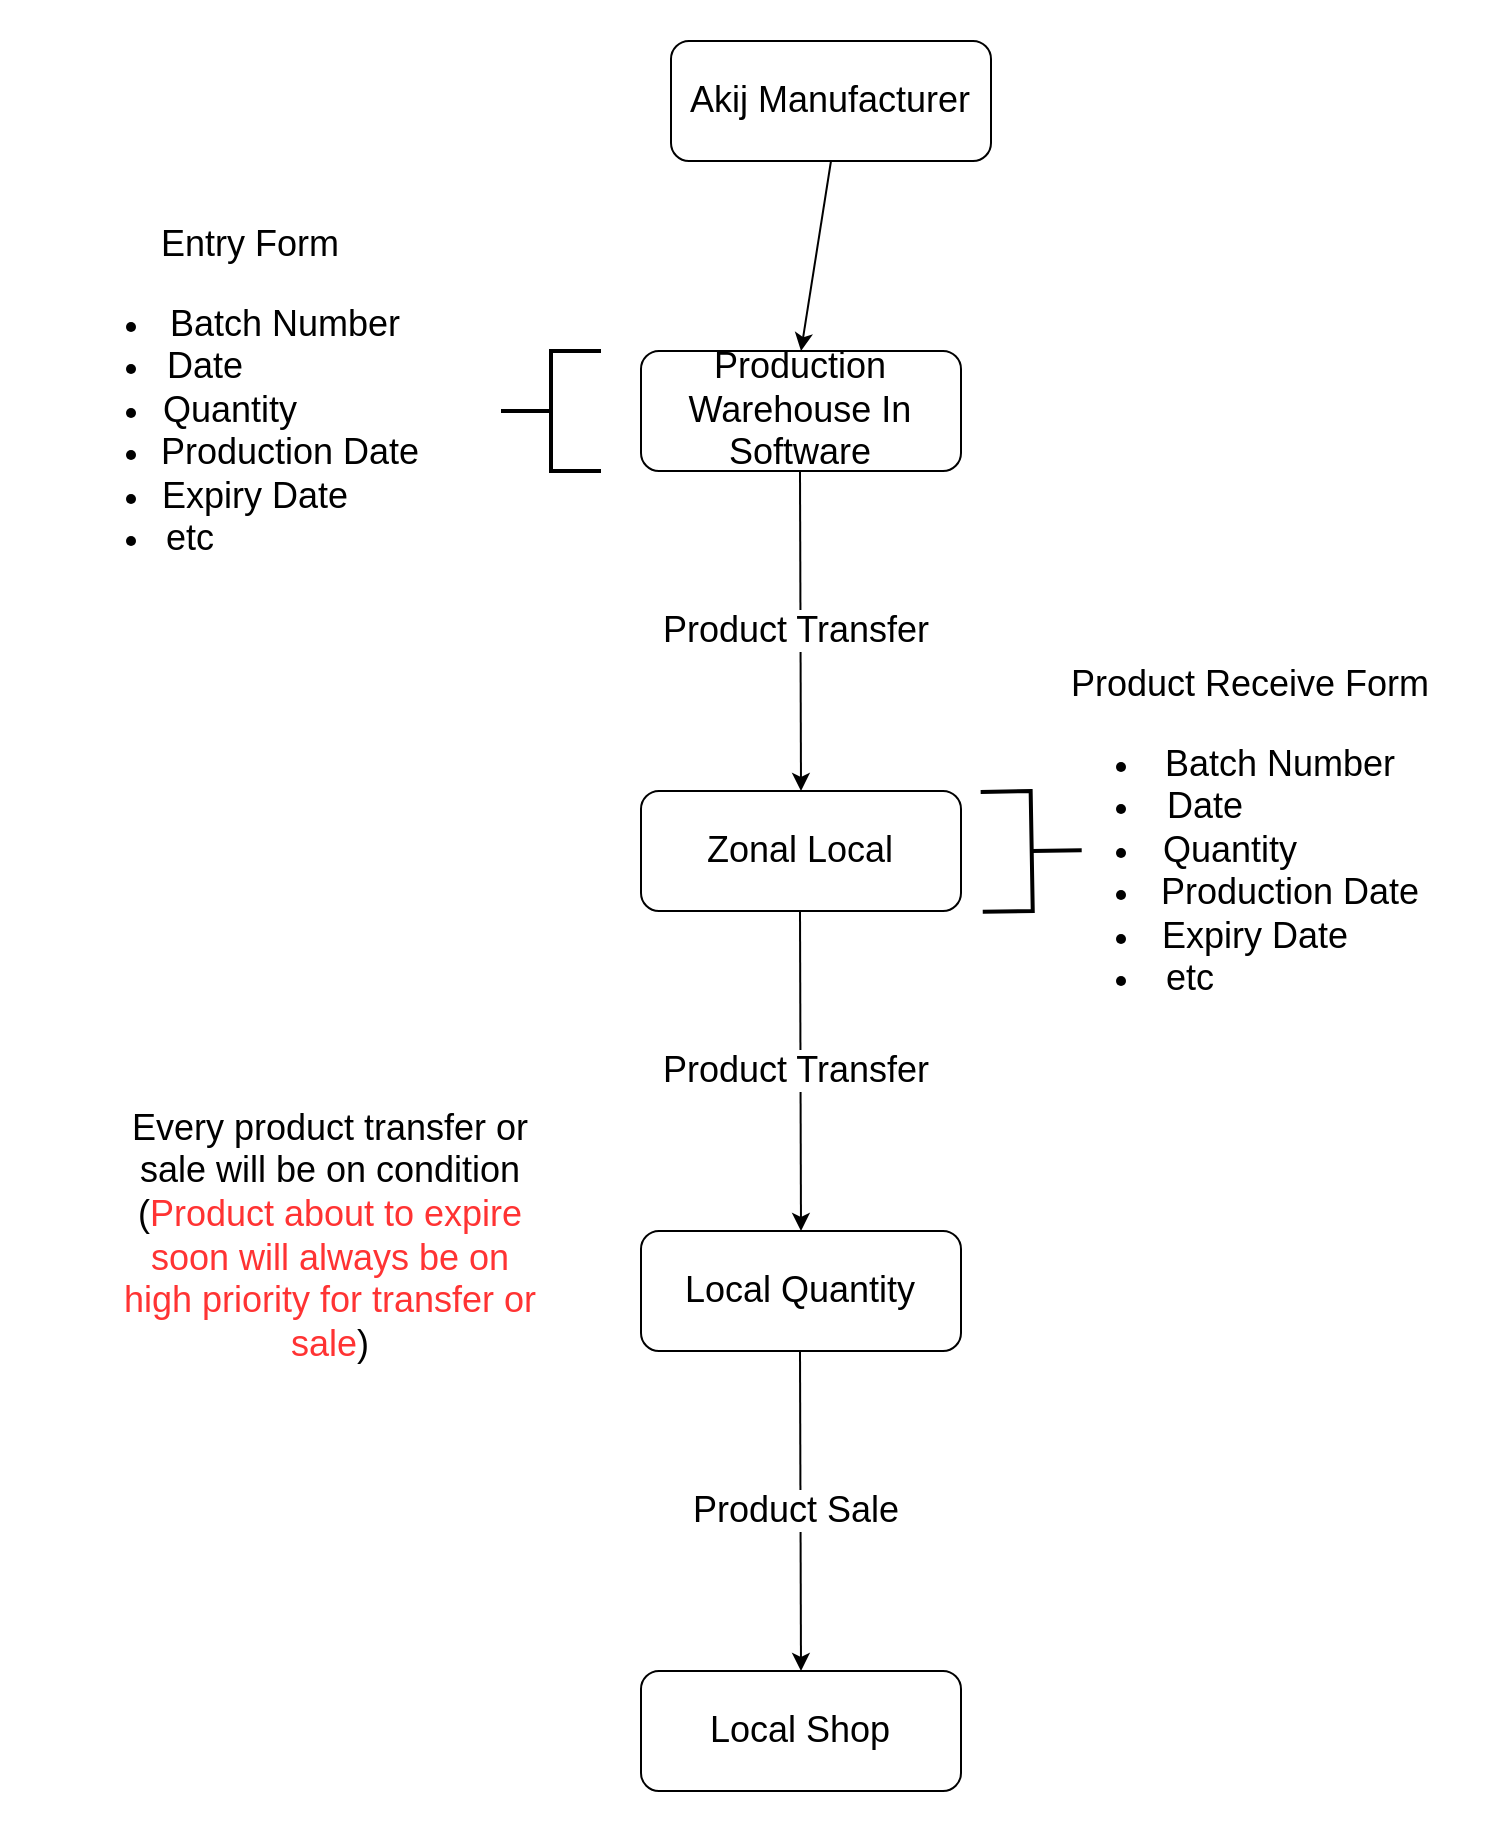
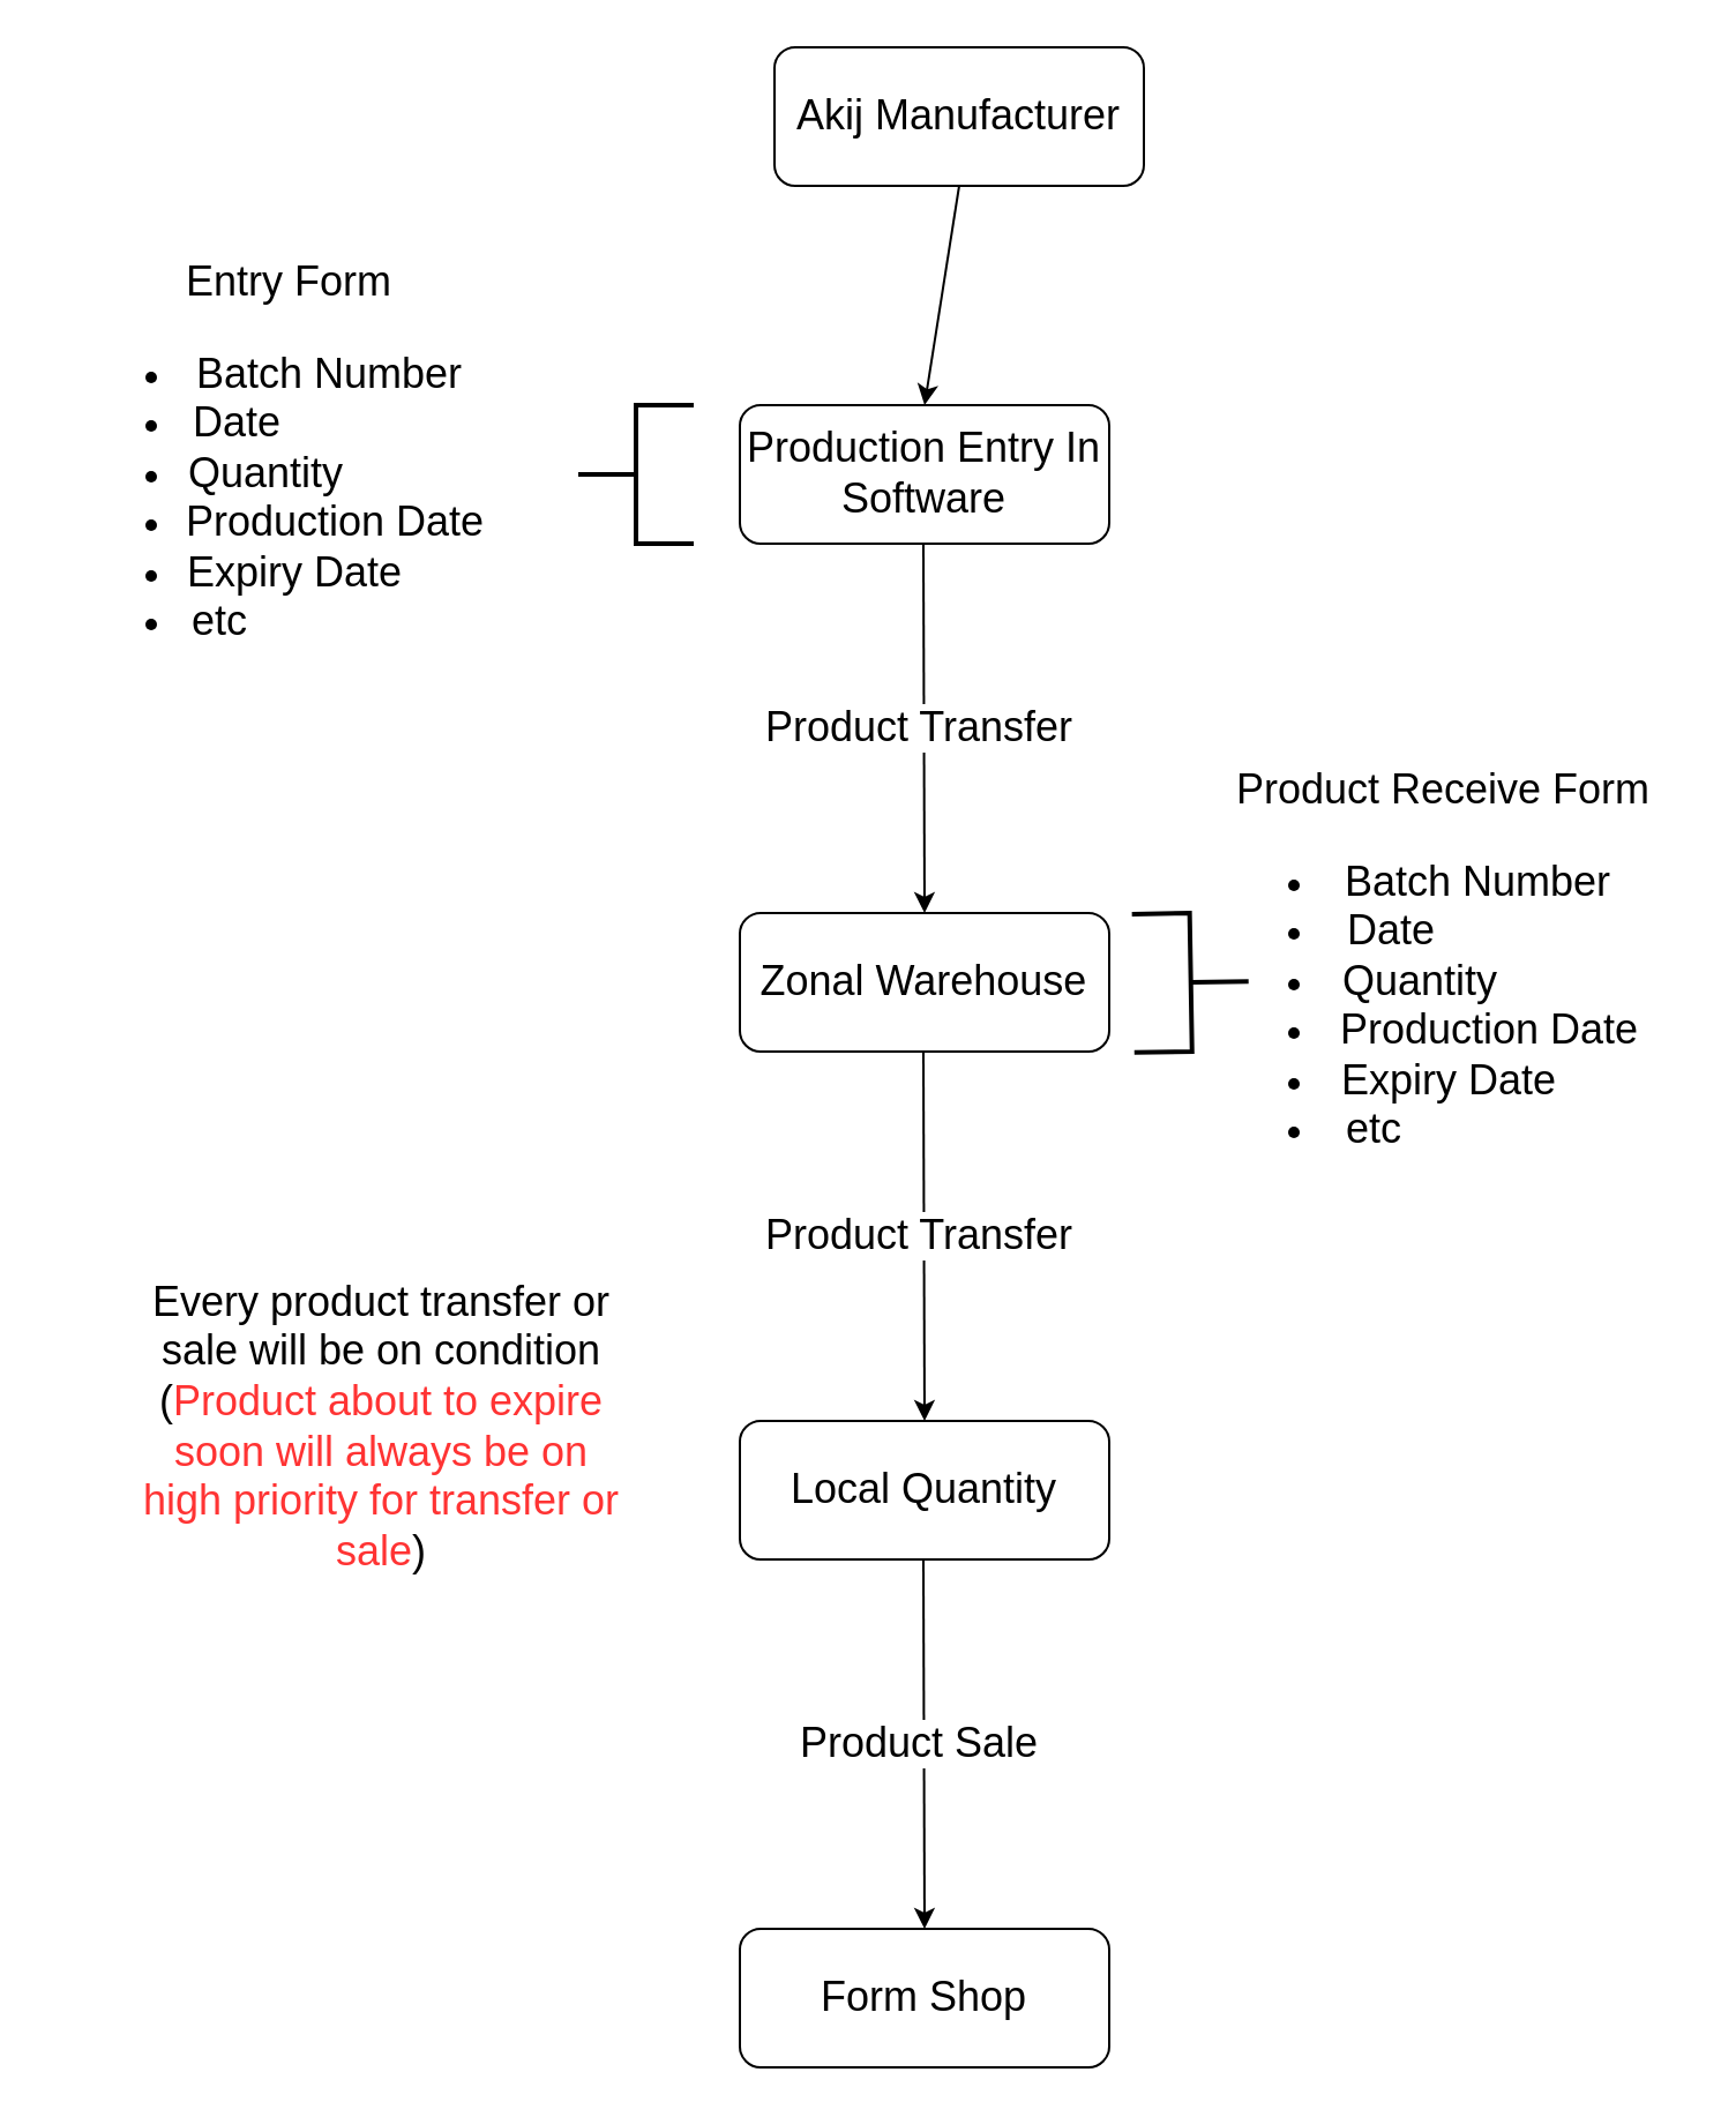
- <mxCell id="3" value="&lt;font style=&quot;font-size: 18px;&quot;&gt;Production Warehouse In Software&lt;/font&gt;" style="rounded=1;whiteSpace=wrap;html=1;" vertex="1" parent="1"><mxGeometry x="320" y="175" width="160" height="60" as="geometry" /></mxCell>
+ <mxCell id="3" value="&lt;font style=&quot;font-size: 18px;&quot;&gt;Production Entry In Software&lt;/font&gt;" style="rounded=1;whiteSpace=wrap;html=1;" vertex="1" parent="1"><mxGeometry x="320" y="175" width="160" height="60" as="geometry" /></mxCell>
- <mxCell id="6" value="&lt;font style=&quot;font-size: 18px;&quot;&gt;Zonal Local&lt;/font&gt;" style="rounded=1;whiteSpace=wrap;html=1;" vertex="1" parent="1"><mxGeometry x="320" y="395" width="160" height="60" as="geometry" /></mxCell>
+ <mxCell id="6" value="&lt;font style=&quot;font-size: 18px;&quot;&gt;Zonal Warehouse&lt;/font&gt;" style="rounded=1;whiteSpace=wrap;html=1;" vertex="1" parent="1"><mxGeometry x="320" y="395" width="160" height="60" as="geometry" /></mxCell>
- <mxCell id="17" value="&lt;font style=&quot;font-size: 18px;&quot;&gt;Local Shop&lt;/font&gt;" style="rounded=1;whiteSpace=wrap;html=1;" vertex="1" parent="1"><mxGeometry x="320" y="835" width="160" height="60" as="geometry" /></mxCell>
+ <mxCell id="17" value="&lt;font style=&quot;font-size: 18px;&quot;&gt;Form Shop&lt;/font&gt;" style="rounded=1;whiteSpace=wrap;html=1;" vertex="1" parent="1"><mxGeometry x="320" y="835" width="160" height="60" as="geometry" /></mxCell>
